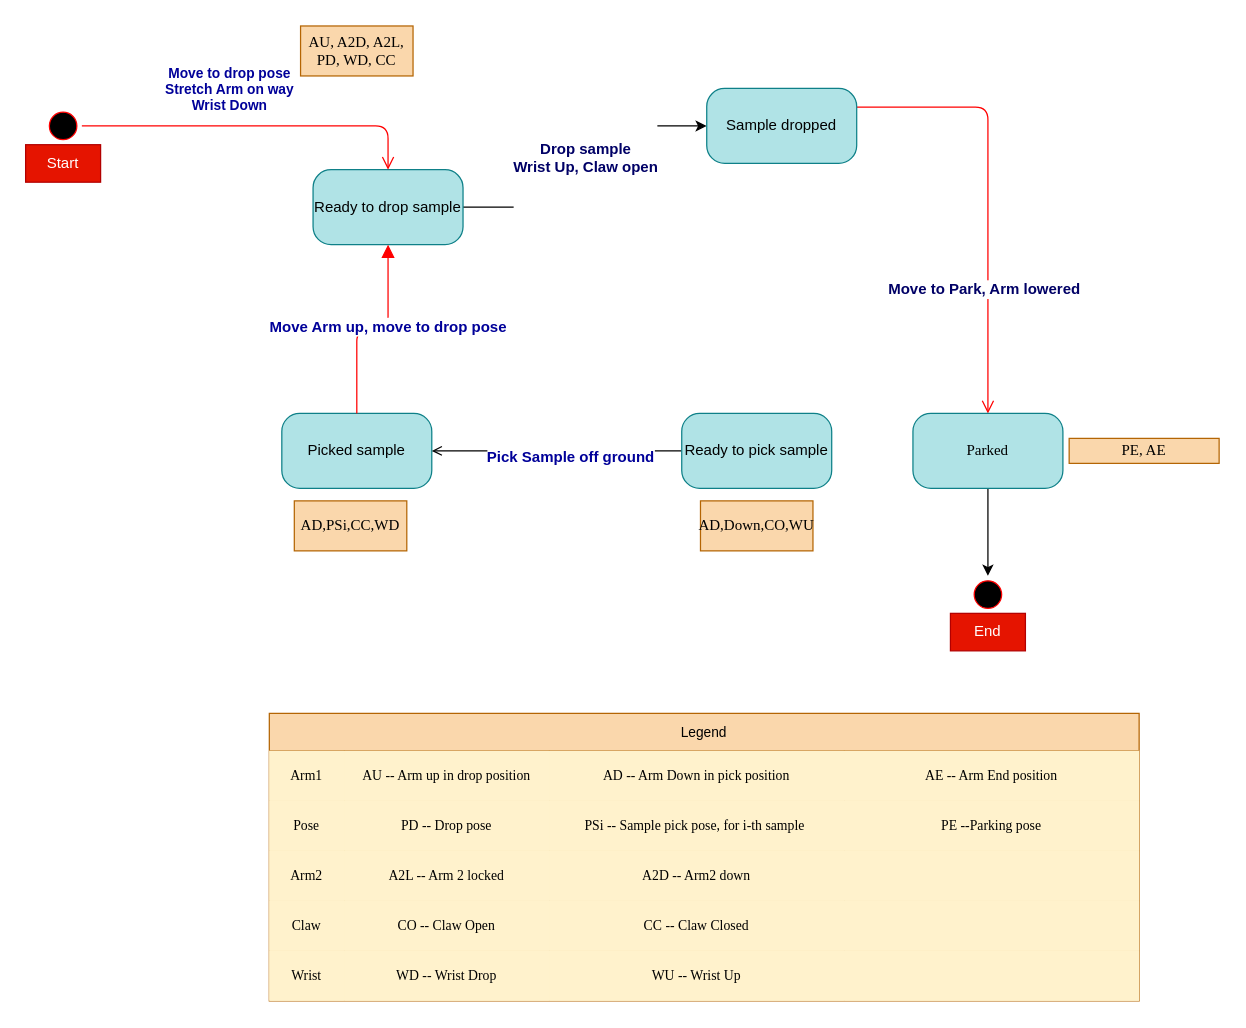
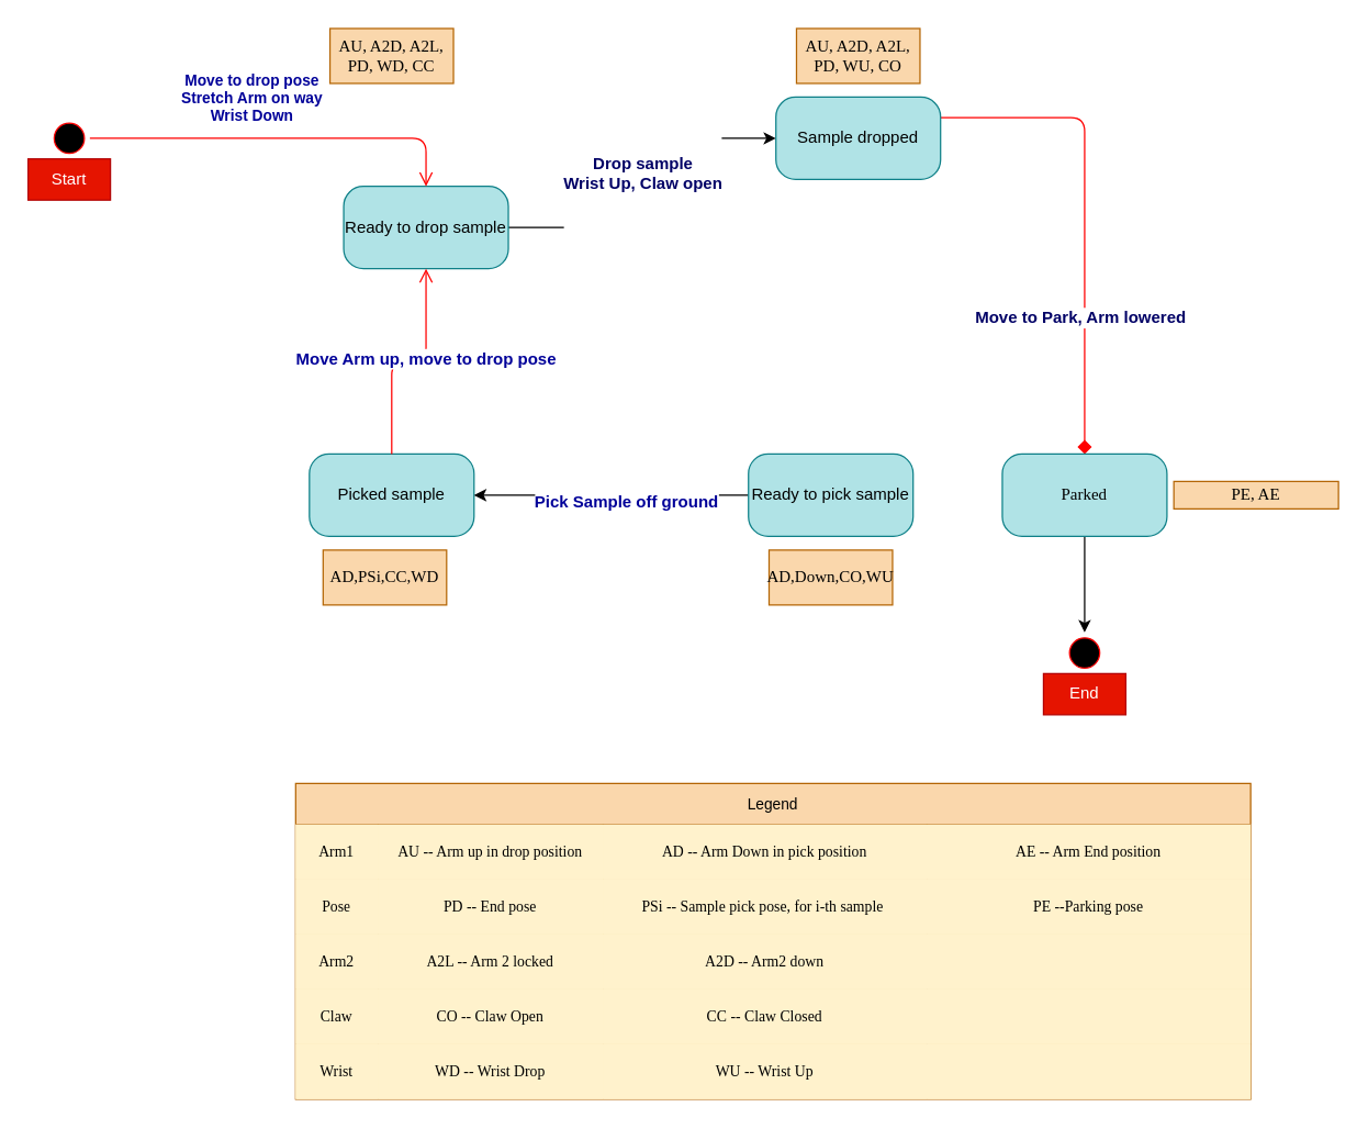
+ <mxCell id="51" value="&lt;span style=&quot;font-family: Verdana;&quot;&gt;AU, A2D, A2L, PD, WU, CO&lt;/span&gt;" style="text;html=1;align=center;verticalAlign=middle;whiteSpace=wrap;rounded=0;fillColor=#fad7ac;strokeColor=#b46504;" vertex="1" parent="1"><mxGeometry x="580" y="20" width="90" height="40" as="geometry" /></mxCell>
- <mxCell id="13" style="edgeStyle=orthogonalEdgeStyle;html=1;exitX=0.5;exitY=0;entryX=0.5;entryY=1;labelBackgroundColor=none;endArrow=block;endSize=8;strokeColor=#ff0000;fontFamily=Verdana;fontSize=12;align=left;entryDx=0;entryDy=0;exitDx=0;exitDy=0;" parent="1" source="3" target="5" edge="1"><mxGeometry relative="1" as="geometry" /></mxCell>
+ <mxCell id="13" style="edgeStyle=orthogonalEdgeStyle;html=1;exitX=0.5;exitY=0;entryX=0.5;entryY=1;labelBackgroundColor=none;endArrow=open;endSize=8;strokeColor=#ff0000;fontFamily=Verdana;fontSize=12;align=left;entryDx=0;entryDy=0;exitDx=0;exitDy=0;" parent="1" source="3" target="5" edge="1"><mxGeometry relative="1" as="geometry" /></mxCell>
- <mxCell id="6" style="edgeStyle=orthogonalEdgeStyle;html=1;exitX=1;exitY=0.25;entryX=0.5;entryY=0;labelBackgroundColor=none;endArrow=open;endSize=8;strokeColor=#ff0000;fontFamily=Verdana;fontSize=12;align=left;entryDx=0;entryDy=0;" parent="1" source="8" target="10" edge="1"><mxGeometry relative="1" as="geometry" /></mxCell>
+ <mxCell id="6" style="edgeStyle=orthogonalEdgeStyle;html=1;exitX=1;exitY=0.25;entryX=0.5;entryY=0;labelBackgroundColor=none;endArrow=diamond;endSize=8;strokeColor=#ff0000;fontFamily=Verdana;fontSize=12;align=left;entryDx=0;entryDy=0;" parent="1" source="8" target="10" edge="1"><mxGeometry relative="1" as="geometry" /></mxCell>
- <mxCell id="20" style="edgeStyle=orthogonalEdgeStyle;rounded=0;orthogonalLoop=1;jettySize=auto;html=1;entryX=1;entryY=0.5;entryDx=0;entryDy=0;endArrow=open;" edge="1" parent="1" source="22" target="3"><mxGeometry relative="1" as="geometry" /></mxCell>
+ <mxCell id="20" style="edgeStyle=orthogonalEdgeStyle;rounded=0;orthogonalLoop=1;jettySize=auto;html=1;entryX=1;entryY=0.5;entryDx=0;entryDy=0;" edge="1" parent="1" source="22" target="3"><mxGeometry relative="1" as="geometry" /></mxCell>
- <mxCell id="33" value="PD -- Drop pose" style="shape=partialRectangle;html=1;whiteSpace=wrap;connectable=0;overflow=hidden;top=0;left=0;bottom=0;right=0;pointerEvents=1;fontSize=11;fillColor=#fff2cc;strokeColor=#d6b656;fontFamily=Verdana;" vertex="1" parent="31"><mxGeometry x="60" width="164" height="40" as="geometry"><mxRectangle width="164" height="40" as="alternateBounds" /></mxGeometry></mxCell>
+ <mxCell id="33" value="PD -- End pose" style="shape=partialRectangle;html=1;whiteSpace=wrap;connectable=0;overflow=hidden;top=0;left=0;bottom=0;right=0;pointerEvents=1;fontSize=11;fillColor=#fff2cc;strokeColor=#d6b656;fontFamily=Verdana;" vertex="1" parent="31"><mxGeometry x="60" width="164" height="40" as="geometry"><mxRectangle width="164" height="40" as="alternateBounds" /></mxGeometry></mxCell>
